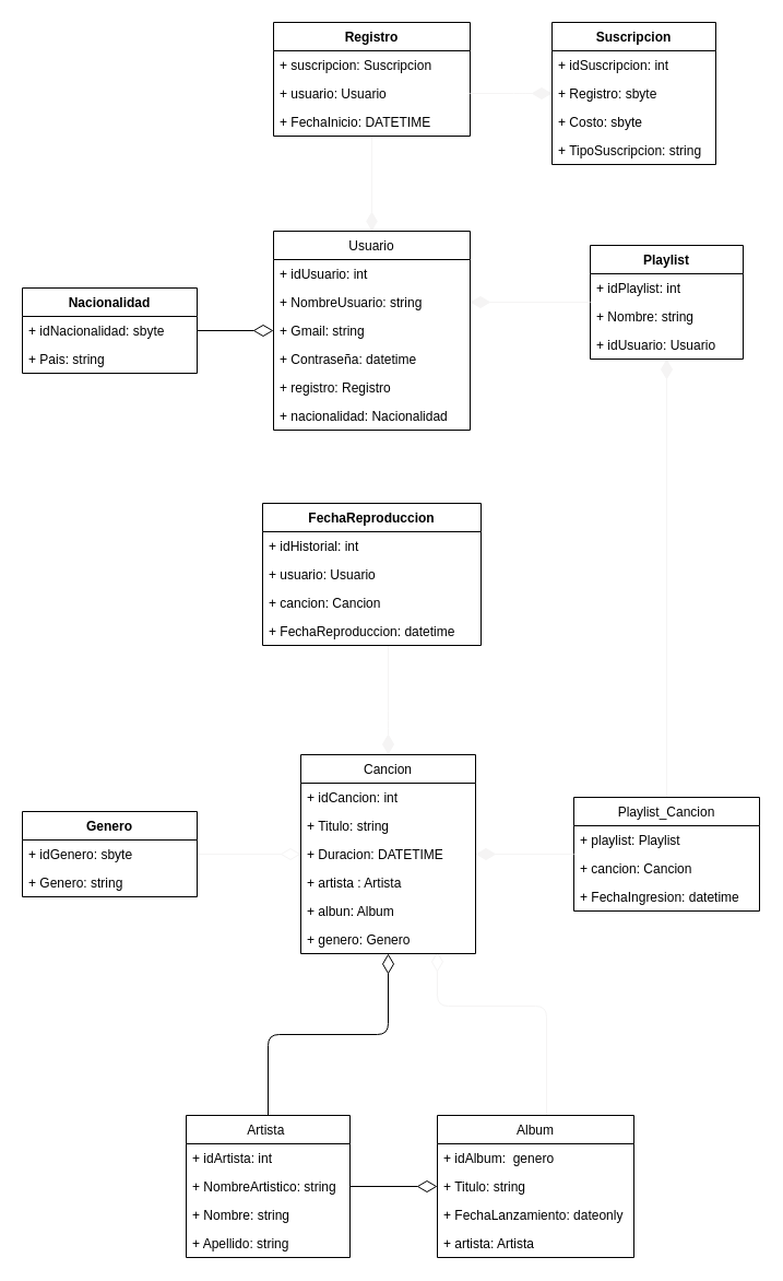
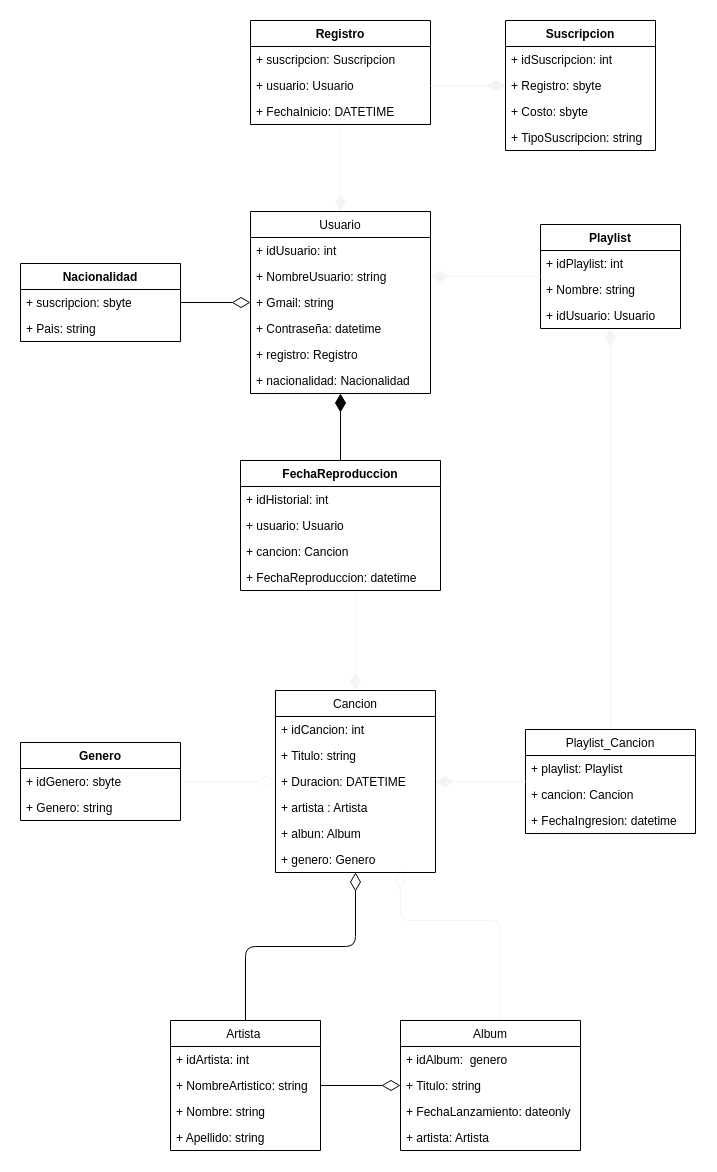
- <mxCell id="7" value="+ idNacionalidad: sbyte &#10;" style="text;strokeColor=none;fillColor=none;align=left;verticalAlign=top;spacingLeft=4;spacingRight=4;overflow=hidden;rotatable=0;points=[[0,0.5],[1,0.5]];portConstraint=eastwest;" parent="6" vertex="1"><mxGeometry y="26" width="160" height="26" as="geometry" /></mxCell>
+ <mxCell id="7" value="+ suscripcion: sbyte &#10;" style="text;strokeColor=none;fillColor=none;align=left;verticalAlign=top;spacingLeft=4;spacingRight=4;overflow=hidden;rotatable=0;points=[[0,0.5],[1,0.5]];portConstraint=eastwest;" parent="6" vertex="1"><mxGeometry y="26" width="160" height="26" as="geometry" /></mxCell>
+ <mxCell id="30" style="edgeStyle=orthogonalEdgeStyle;html=1;entryX=0.5;entryY=0;entryDx=0;entryDy=0;strokeWidth=1;startArrow=diamondThin;startFill=1;startSize=16;endArrow=none;endFill=0;" parent="1" source="33" target="59" edge="1"><mxGeometry relative="1" as="geometry" /></mxCell>
